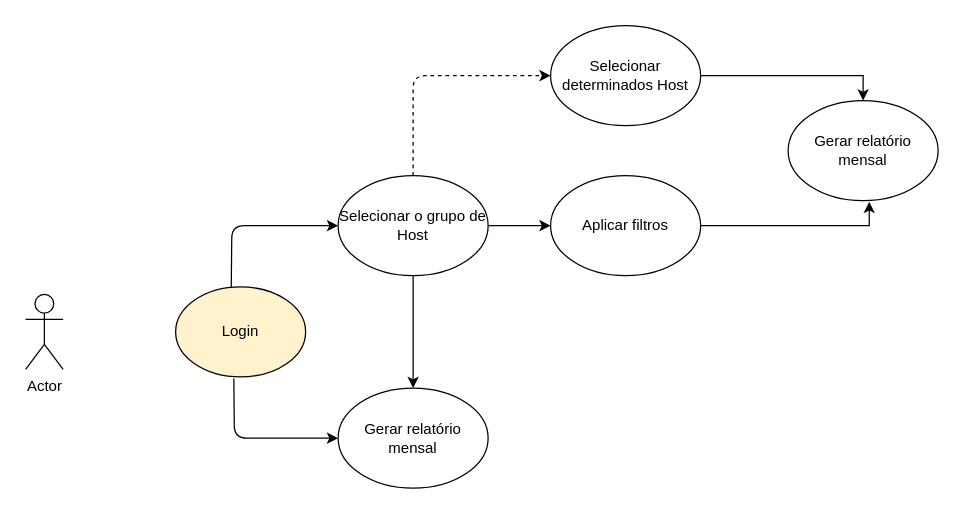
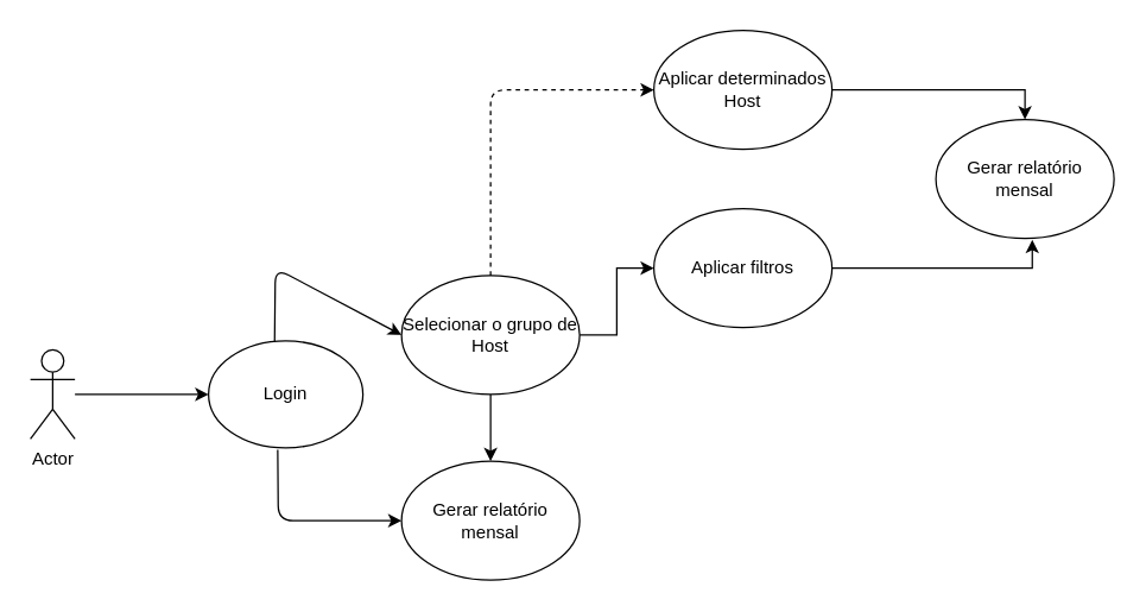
- <mxCell id="12" value="Selecionar determinados Host" style="ellipse;whiteSpace=wrap;html=1;" vertex="1" parent="1"><mxGeometry x="440" y="20" width="120" height="80" as="geometry" /></mxCell>
+ <mxCell id="12" value="Aplicar determinados Host" style="ellipse;whiteSpace=wrap;html=1;" vertex="1" parent="1"><mxGeometry x="440" y="20" width="120" height="80" as="geometry" /></mxCell>
- <mxCell id="7" value="Selecionar o grupo de Host" style="ellipse;whiteSpace=wrap;html=1;" vertex="1" parent="1"><mxGeometry x="270" y="140" width="120" height="80" as="geometry" /></mxCell>
+ <mxCell id="7" value="Selecionar o grupo de Host" style="ellipse;whiteSpace=wrap;html=1;" vertex="1" parent="1"><mxGeometry x="270" y="185" width="120" height="80" as="geometry" /></mxCell>
+ <mxCell id="2" style="edgeStyle=orthogonalEdgeStyle;rounded=0;orthogonalLoop=1;jettySize=auto;html=1;" edge="1" parent="1" source="3" target="4"><mxGeometry relative="1" as="geometry" /></mxCell>
- <mxCell id="4" value="Login" style="ellipse;whiteSpace=wrap;html=1;fillColor=#fff2cc;" vertex="1" parent="1"><mxGeometry x="140" y="229" width="104" height="72" as="geometry" /></mxCell>
+ <mxCell id="4" value="Login" style="ellipse;whiteSpace=wrap;html=1;" vertex="1" parent="1"><mxGeometry x="140" y="229" width="104" height="72" as="geometry" /></mxCell>
